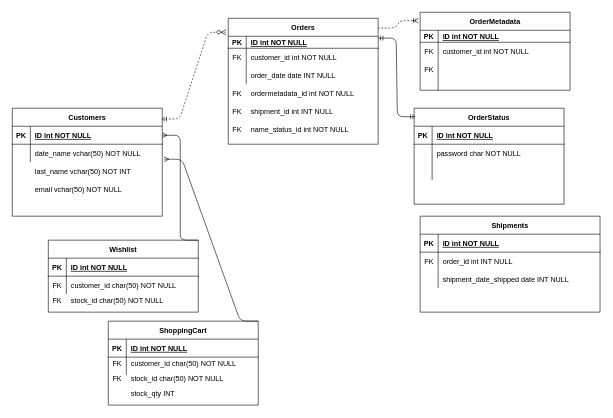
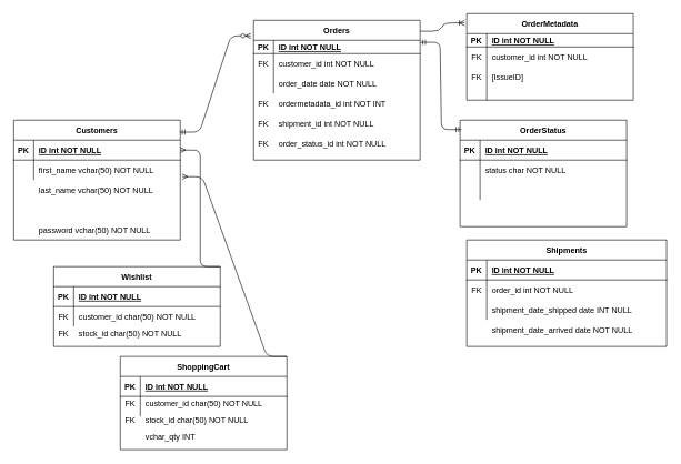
- <mxCell id="25" value="" style="edgeStyle=entityRelationEdgeStyle;fontSize=12;html=1;endArrow=ERoneToMany;exitX=0.996;exitY=0.078;exitDx=0;exitDy=0;entryX=-0.012;entryY=0.107;entryDx=0;entryDy=0;exitPerimeter=0;entryPerimeter=0;dashed=1;" parent="1" source="27" target="12" edge="1"><mxGeometry width="100" height="100" relative="1" as="geometry"><mxPoint x="560" y="680" as="sourcePoint" /><mxPoint x="660" y="580" as="targetPoint" /></mxGeometry></mxCell>
+ <mxCell id="25" value="" style="edgeStyle=entityRelationEdgeStyle;fontSize=12;html=1;endArrow=ERoneToMany;exitX=0.996;exitY=0.078;exitDx=0;exitDy=0;entryX=-0.012;entryY=0.107;entryDx=0;entryDy=0;exitPerimeter=0;entryPerimeter=0;" parent="1" source="27" target="12" edge="1"><mxGeometry width="100" height="100" relative="1" as="geometry"><mxPoint x="560" y="680" as="sourcePoint" /><mxPoint x="660" y="580" as="targetPoint" /></mxGeometry></mxCell>
+ <mxCell id="21" value="[IssueID]" style="shape=partialRectangle;overflow=hidden;connectable=0;fillColor=none;top=0;left=0;bottom=0;right=0;align=left;spacingLeft=6;" parent="19" vertex="1"><mxGeometry x="30" width="220" height="30" as="geometry" /></mxCell>
- <mxCell id="90" value="" style="edgeStyle=entityRelationEdgeStyle;fontSize=12;html=1;endArrow=ERzeroToMany;startArrow=ERmandOne;exitX=0.996;exitY=0.1;exitDx=0;exitDy=0;exitPerimeter=0;entryX=-0.016;entryY=0.111;entryDx=0;entryDy=0;entryPerimeter=0;dashed=1;" parent="1" source="68" target="27" edge="1"><mxGeometry width="100" height="100" relative="1" as="geometry"><mxPoint x="320" y="300" as="sourcePoint" /><mxPoint x="370" y="198" as="targetPoint" /></mxGeometry></mxCell>
+ <mxCell id="90" value="" style="edgeStyle=entityRelationEdgeStyle;fontSize=12;html=1;endArrow=ERzeroToMany;startArrow=ERmandOne;exitX=0.996;exitY=0.1;exitDx=0;exitDy=0;exitPerimeter=0;entryX=-0.016;entryY=0.111;entryDx=0;entryDy=0;entryPerimeter=0;" parent="1" source="68" target="27" edge="1"><mxGeometry width="100" height="100" relative="1" as="geometry"><mxPoint x="320" y="300" as="sourcePoint" /><mxPoint x="370" y="198" as="targetPoint" /></mxGeometry></mxCell>
- <mxCell id="36" value="order_date date INT NULL" style="shape=partialRectangle;overflow=hidden;connectable=0;fillColor=none;top=0;left=0;bottom=0;right=0;align=left;spacingLeft=6;" parent="34" vertex="1"><mxGeometry x="30" width="220" height="30" as="geometry" /></mxCell>
+ <mxCell id="36" value="order_date date NOT NULL" style="shape=partialRectangle;overflow=hidden;connectable=0;fillColor=none;top=0;left=0;bottom=0;right=0;align=left;spacingLeft=6;" parent="34" vertex="1"><mxGeometry x="30" width="220" height="30" as="geometry" /></mxCell>
- <mxCell id="37" value="ordermetadata_id int NOT NULL" style="shape=partialRectangle;overflow=hidden;connectable=0;fillColor=none;top=0;left=0;bottom=0;right=0;align=left;spacingLeft=6;" parent="26" vertex="1"><mxGeometry x="30" y="110" width="220" height="30" as="geometry" /></mxCell>
+ <mxCell id="37" value="ordermetadata_id int NOT INT" style="shape=partialRectangle;overflow=hidden;connectable=0;fillColor=none;top=0;left=0;bottom=0;right=0;align=left;spacingLeft=6;" parent="26" vertex="1"><mxGeometry x="30" y="110" width="220" height="30" as="geometry" /></mxCell>
- <mxCell id="42" value="shipment_id int INT NULL" style="shape=partialRectangle;overflow=hidden;connectable=0;fillColor=none;top=0;left=0;bottom=0;right=0;align=left;spacingLeft=6;" parent="26" vertex="1"><mxGeometry x="30" y="140.003" width="220" height="30" as="geometry" /></mxCell>
+ <mxCell id="42" value="shipment_id int NOT NULL" style="shape=partialRectangle;overflow=hidden;connectable=0;fillColor=none;top=0;left=0;bottom=0;right=0;align=left;spacingLeft=6;" parent="26" vertex="1"><mxGeometry x="30" y="140.003" width="220" height="30" as="geometry" /></mxCell>
- <mxCell id="40" value="name_status_id int NOT NULL" style="shape=partialRectangle;overflow=hidden;connectable=0;fillColor=none;top=0;left=0;bottom=0;right=0;align=left;spacingLeft=6;" parent="26" vertex="1"><mxGeometry x="30" y="170" width="220" height="30" as="geometry" /></mxCell>
+ <mxCell id="40" value="order_status_id int NOT NULL" style="shape=partialRectangle;overflow=hidden;connectable=0;fillColor=none;top=0;left=0;bottom=0;right=0;align=left;spacingLeft=6;" parent="26" vertex="1"><mxGeometry x="30" y="170" width="220" height="30" as="geometry" /></mxCell>
- <mxCell id="74" value="date_name vchar(50) NOT NULL" style="shape=partialRectangle;overflow=hidden;connectable=0;fillColor=none;top=0;left=0;bottom=0;right=0;align=left;spacingLeft=6;" parent="72" vertex="1"><mxGeometry x="30" width="220" height="30" as="geometry" /></mxCell>
+ <mxCell id="74" value="first_name vchar(50) NOT NULL" style="shape=partialRectangle;overflow=hidden;connectable=0;fillColor=none;top=0;left=0;bottom=0;right=0;align=left;spacingLeft=6;" parent="72" vertex="1"><mxGeometry x="30" width="220" height="30" as="geometry" /></mxCell>
- <mxCell id="8" value="password char NOT NULL" style="shape=partialRectangle;overflow=hidden;connectable=0;fillColor=none;top=0;left=0;bottom=0;right=0;align=left;spacingLeft=6;" parent="6" vertex="1"><mxGeometry x="30" width="220" height="30" as="geometry" /></mxCell>
+ <mxCell id="8" value="status char NOT NULL" style="shape=partialRectangle;overflow=hidden;connectable=0;fillColor=none;top=0;left=0;bottom=0;right=0;align=left;spacingLeft=6;" parent="6" vertex="1"><mxGeometry x="30" width="220" height="30" as="geometry" /></mxCell>
- <mxCell id="75" value="last_name vchar(50) NOT INT" style="shape=partialRectangle;overflow=hidden;connectable=0;fillColor=none;top=0;left=0;bottom=0;right=0;align=left;spacingLeft=6;" parent="67" vertex="1"><mxGeometry x="30" y="90" width="220" height="30" as="geometry" /></mxCell>
+ <mxCell id="75" value="last_name vchar(50) NOT NULL" style="shape=partialRectangle;overflow=hidden;connectable=0;fillColor=none;top=0;left=0;bottom=0;right=0;align=left;spacingLeft=6;" parent="67" vertex="1"><mxGeometry x="30" y="90" width="220" height="30" as="geometry" /></mxCell>
- <mxCell id="76" value="email vchar(50) NOT NULL" style="shape=partialRectangle;overflow=hidden;connectable=0;fillColor=none;top=0;left=0;bottom=0;right=0;align=left;spacingLeft=6;" parent="67" vertex="1"><mxGeometry x="30" y="120" width="220" height="30" as="geometry" /></mxCell>
+ <mxCell id="77" value="password vchar(50) NOT NULL" style="shape=partialRectangle;overflow=hidden;connectable=0;fillColor=none;top=0;left=0;bottom=0;right=0;align=left;spacingLeft=6;" parent="67" vertex="1"><mxGeometry x="30" y="150" width="220" height="30" as="geometry" /></mxCell>
- <mxCell id="85" value="order_id int INT NULL" style="shape=partialRectangle;overflow=hidden;connectable=0;fillColor=none;top=0;left=0;bottom=0;right=0;align=left;spacingLeft=6;" parent="83" vertex="1"><mxGeometry x="30" width="270" height="30" as="geometry" /></mxCell>
+ <mxCell id="85" value="order_id int NOT NULL" style="shape=partialRectangle;overflow=hidden;connectable=0;fillColor=none;top=0;left=0;bottom=0;right=0;align=left;spacingLeft=6;" parent="83" vertex="1"><mxGeometry x="30" width="270" height="30" as="geometry" /></mxCell>
+ <mxCell id="89" value="shipment_date_arrived date NOT NULL" style="shape=partialRectangle;overflow=hidden;connectable=0;fillColor=none;top=0;left=0;bottom=0;right=0;align=left;spacingLeft=6;" parent="78" vertex="1"><mxGeometry x="30" y="120" width="230" height="30" as="geometry" /></mxCell>
- <mxCell id="56" value="stock_qty INT" style="shape=partialRectangle;overflow=hidden;connectable=0;fillColor=none;top=0;left=0;bottom=0;right=0;align=left;spacingLeft=6;" parent="43" vertex="1"><mxGeometry x="30" y="110" width="220" height="30" as="geometry" /></mxCell>
+ <mxCell id="56" value="vchar_qty INT" style="shape=partialRectangle;overflow=hidden;connectable=0;fillColor=none;top=0;left=0;bottom=0;right=0;align=left;spacingLeft=6;" parent="43" vertex="1"><mxGeometry x="30" y="110" width="220" height="30" as="geometry" /></mxCell>
